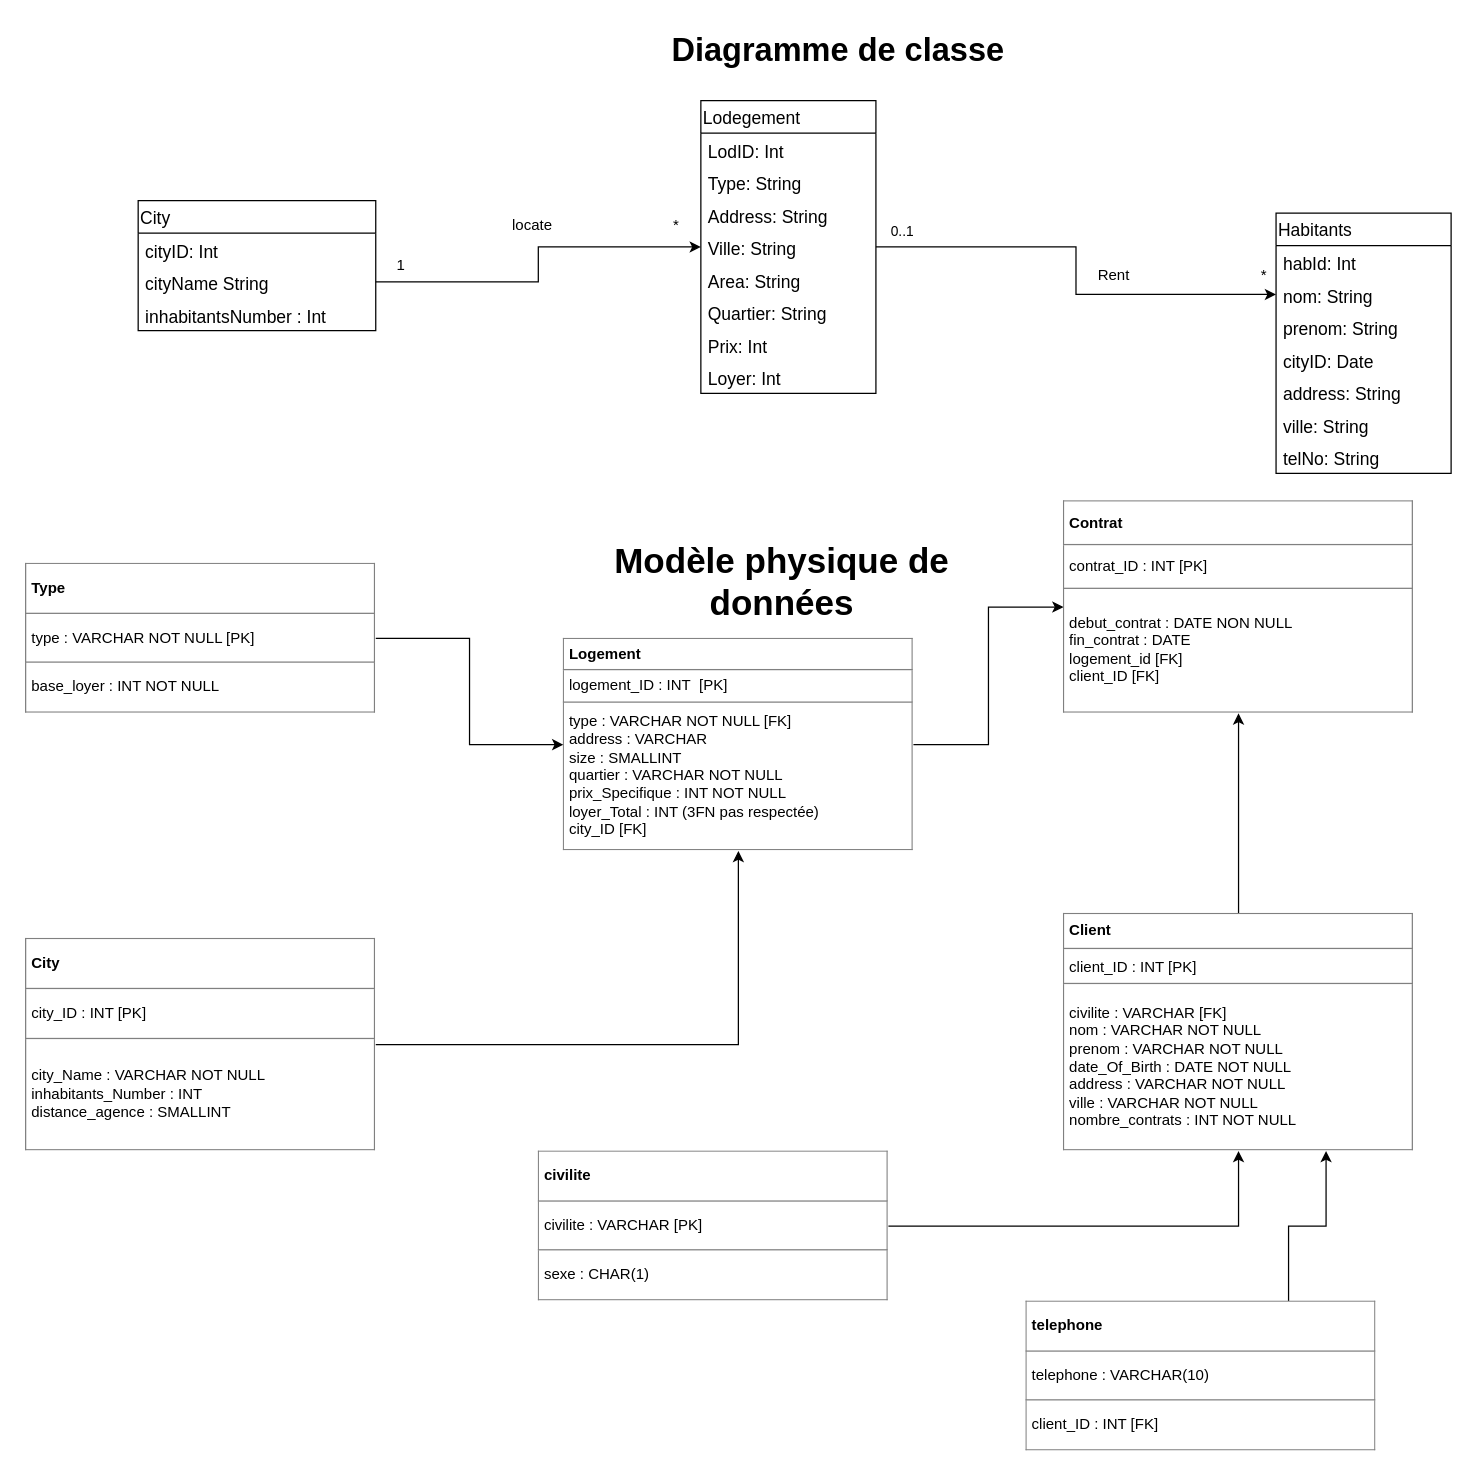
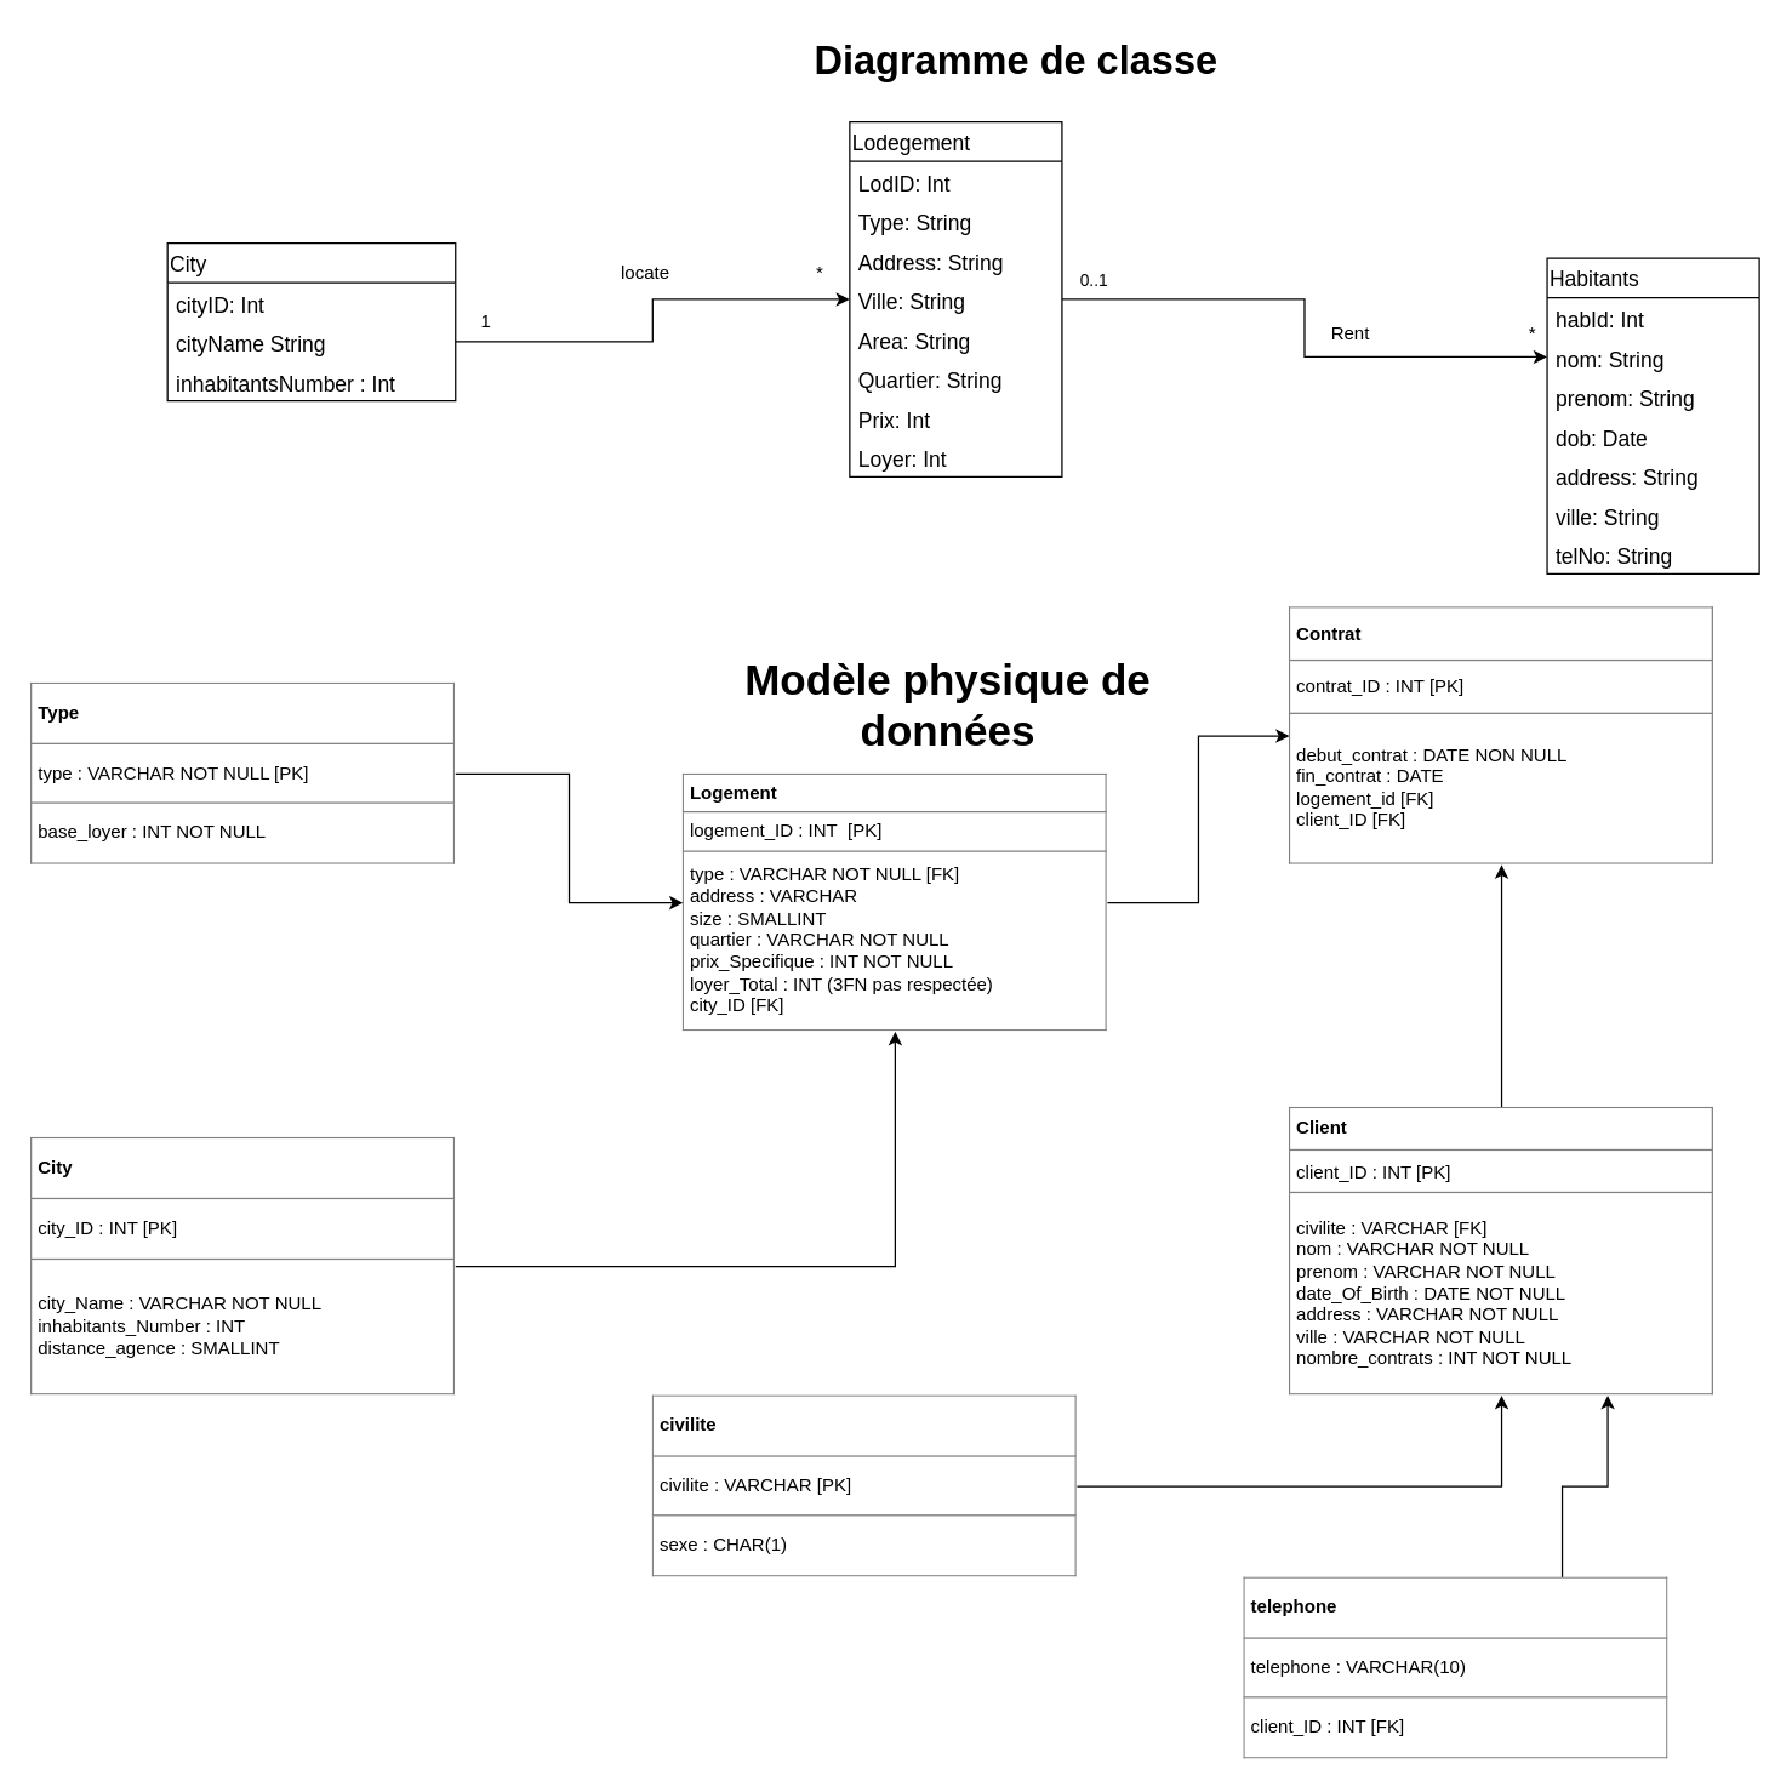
- <mxCell id="15" value="cityID: Date" style="text;strokeColor=none;fillColor=none;align=left;verticalAlign=top;spacingLeft=4;spacingRight=4;overflow=hidden;rotatable=0;points=[[0,0.5],[1,0.5]];portConstraint=eastwest;fontFamily=Helvetica;fontSize=14;" parent="11" vertex="1"><mxGeometry y="104" width="140" height="26" as="geometry" /></mxCell>
+ <mxCell id="15" value="dob: Date" style="text;strokeColor=none;fillColor=none;align=left;verticalAlign=top;spacingLeft=4;spacingRight=4;overflow=hidden;rotatable=0;points=[[0,0.5],[1,0.5]];portConstraint=eastwest;fontFamily=Helvetica;fontSize=14;" parent="11" vertex="1"><mxGeometry y="104" width="140" height="26" as="geometry" /></mxCell>
